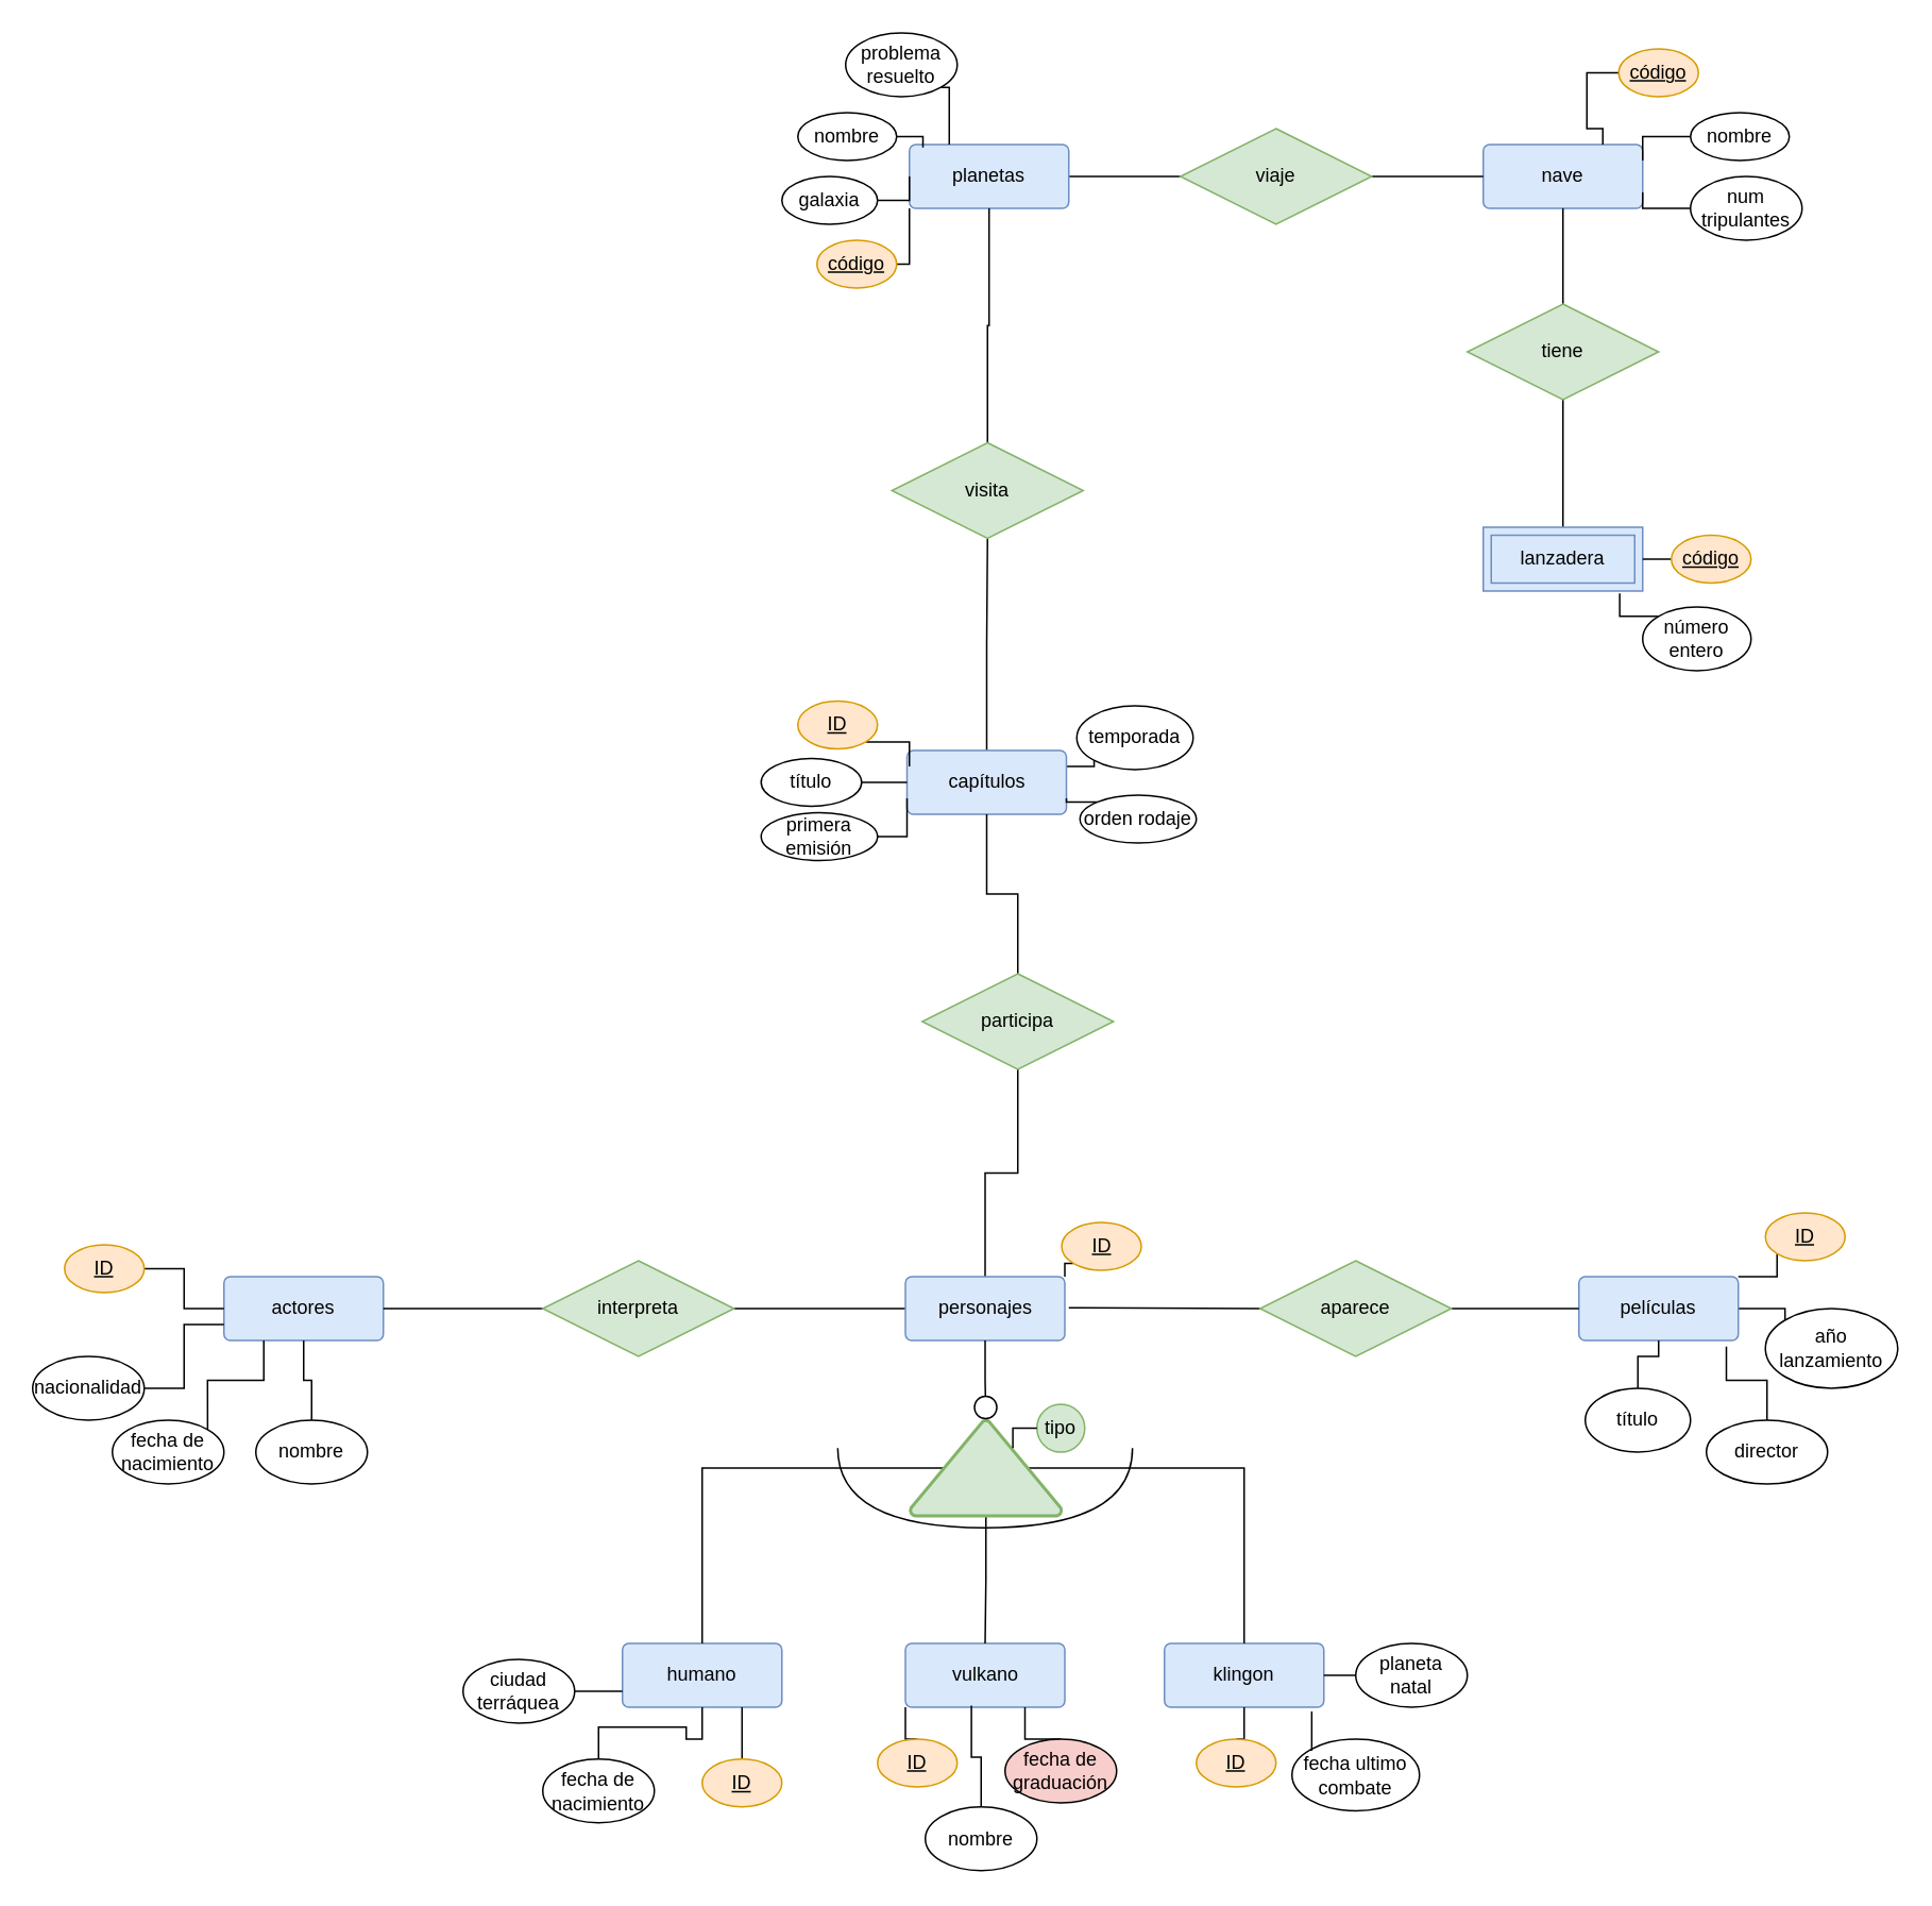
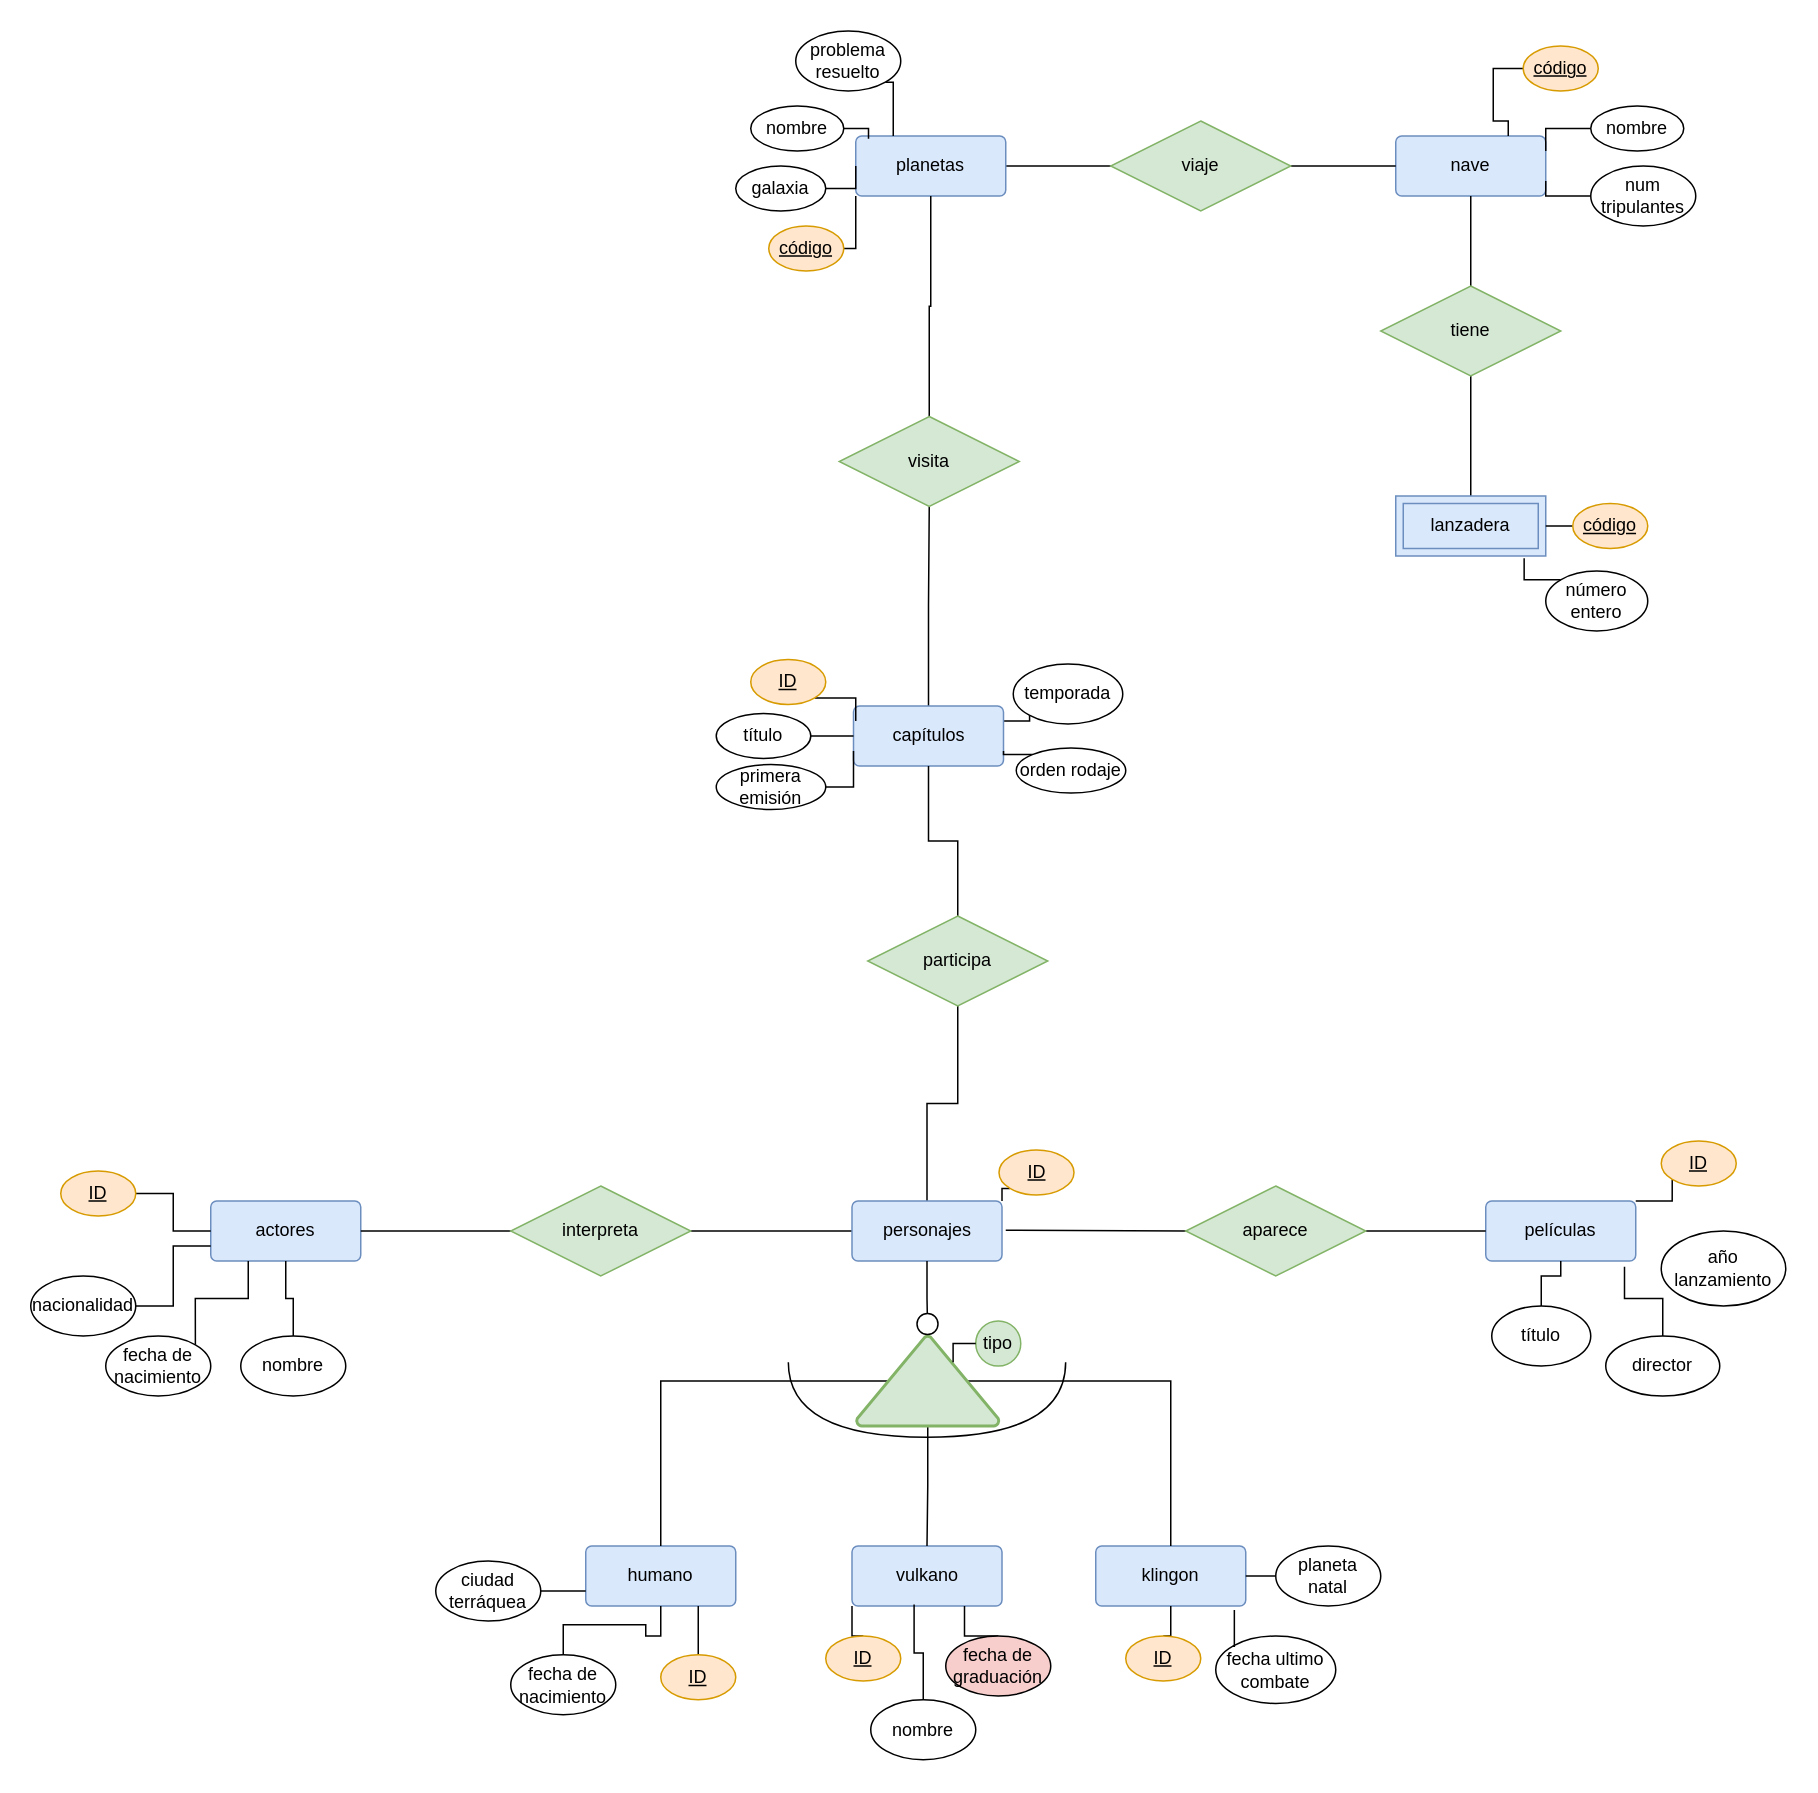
- <mxCell id="10" style="edgeStyle=orthogonalEdgeStyle;rounded=0;orthogonalLoop=1;jettySize=auto;html=1;exitX=1;exitY=0.5;exitDx=0;exitDy=0;entryX=0;entryY=0;entryDx=0;entryDy=0;endArrow=none;endFill=0;" edge="1" parent="1" source="11" target="70"><mxGeometry relative="1" as="geometry" /></mxCell>
